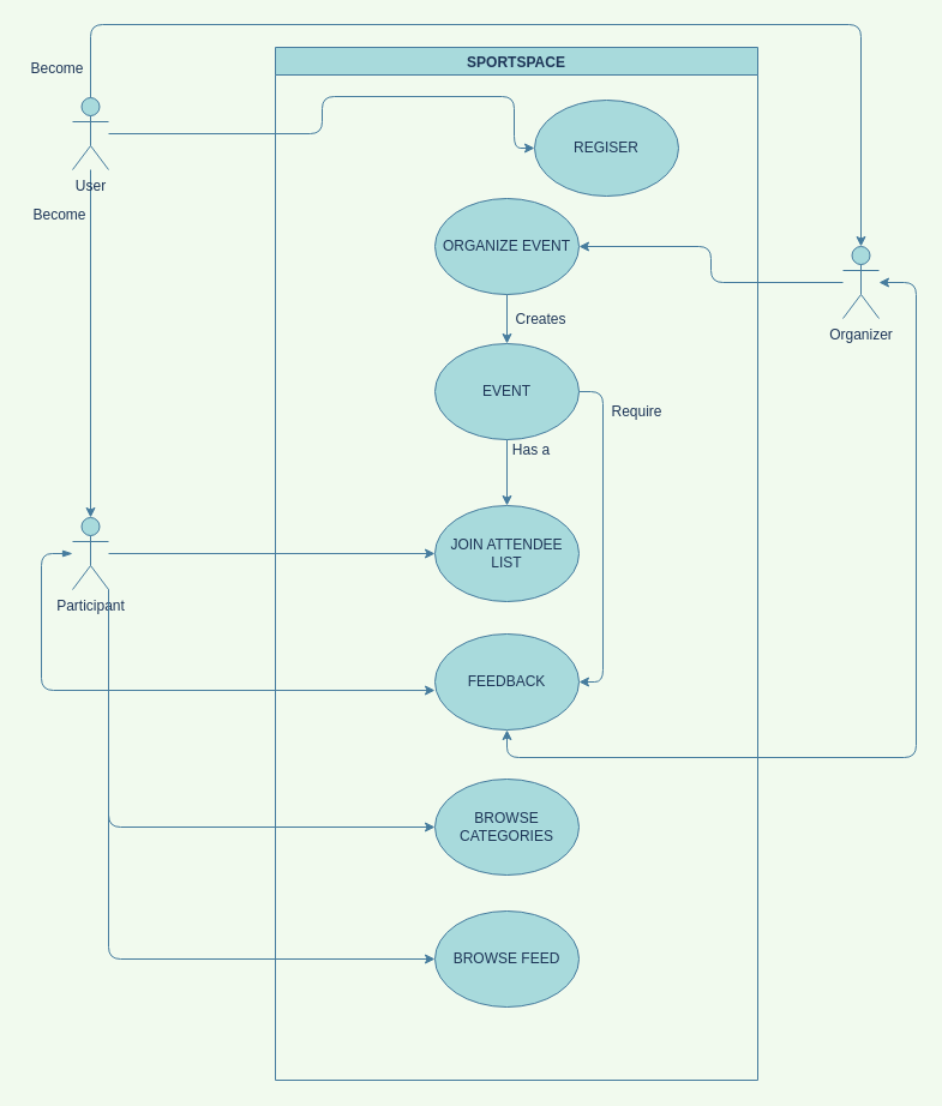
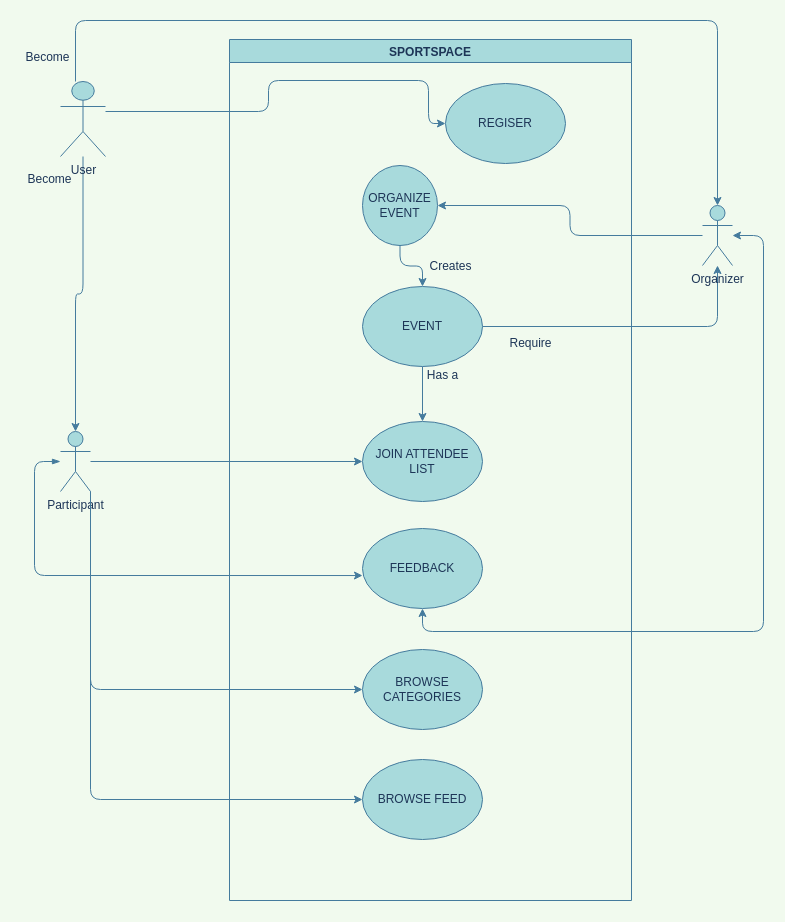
- <mxCell id="25" value="User" style="shape=umlActor;verticalLabelPosition=bottom;verticalAlign=top;html=1;outlineConnect=0;rounded=1;sketch=0;fontColor=#1D3557;strokeColor=#457B9D;fillColor=#A8DADC;" parent="1" vertex="1"><mxGeometry x="60" y="81" width="30" height="60" as="geometry" /></mxCell>
+ <mxCell id="25" value="User" style="shape=umlActor;verticalLabelPosition=bottom;verticalAlign=top;html=1;outlineConnect=0;rounded=1;sketch=0;fontColor=#1D3557;strokeColor=#457B9D;fillColor=#A8DADC;" parent="1" vertex="1"><mxGeometry x="60" y="81" width="45" height="75" as="geometry" /></mxCell>
- <mxCell id="8" value="ORGANIZE EVENT" style="ellipse;whiteSpace=wrap;html=1;rounded=0;sketch=0;fontColor=#1D3557;strokeColor=#457B9D;fillColor=#A8DADC;" parent="5" vertex="1"><mxGeometry x="133" y="126" width="120" height="80" as="geometry" /></mxCell>
+ <mxCell id="8" value="ORGANIZE EVENT" style="ellipse;whiteSpace=wrap;html=1;rounded=0;sketch=0;fontColor=#1D3557;strokeColor=#457B9D;fillColor=#A8DADC;" parent="5" vertex="1"><mxGeometry x="133" y="126" width="75" height="80" as="geometry" /></mxCell>
- <mxCell id="12" style="edgeStyle=orthogonalEdgeStyle;curved=0;rounded=1;sketch=0;orthogonalLoop=1;jettySize=auto;html=1;entryX=1;entryY=0.5;entryDx=0;entryDy=0;fontColor=#1D3557;strokeColor=#457B9D;fillColor=#A8DADC;exitX=1;exitY=0.5;exitDx=0;exitDy=0;" parent="5" source="13" target="10" edge="1"><mxGeometry relative="1" as="geometry" /></mxCell>
+ <mxCell id="12" style="edgeStyle=orthogonalEdgeStyle;curved=0;rounded=1;sketch=0;orthogonalLoop=1;jettySize=auto;html=1;fontColor=#1D3557;strokeColor=#457B9D;fillColor=#A8DADC;exitX=1;exitY=0.5;exitDx=0;exitDy=0;" parent="5" source="13" target="21" edge="1"><mxGeometry relative="1" as="geometry" /></mxCell>
